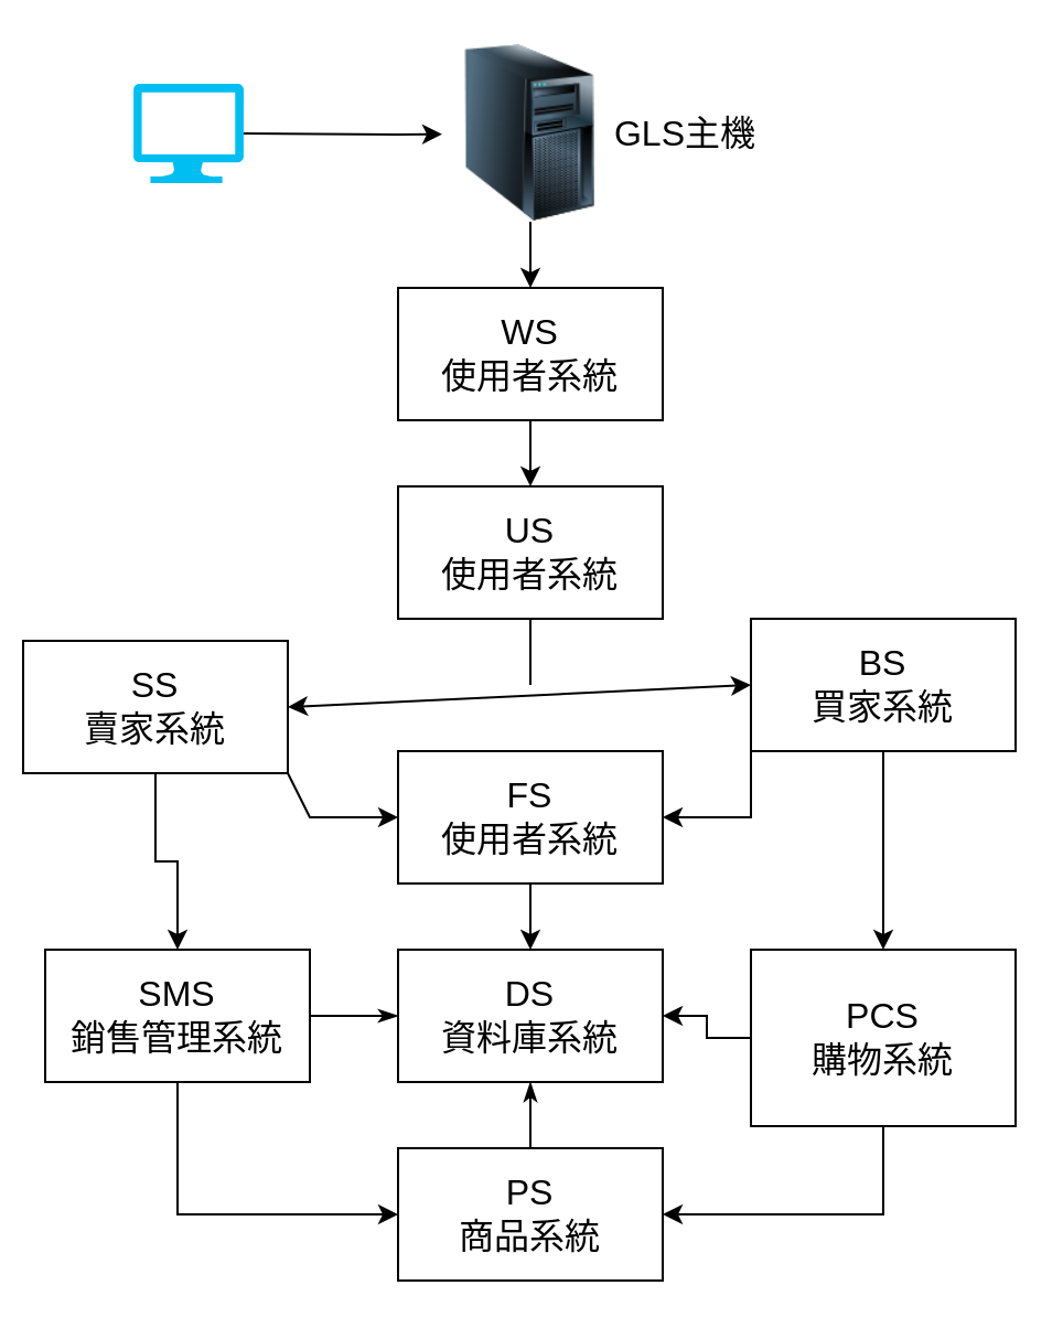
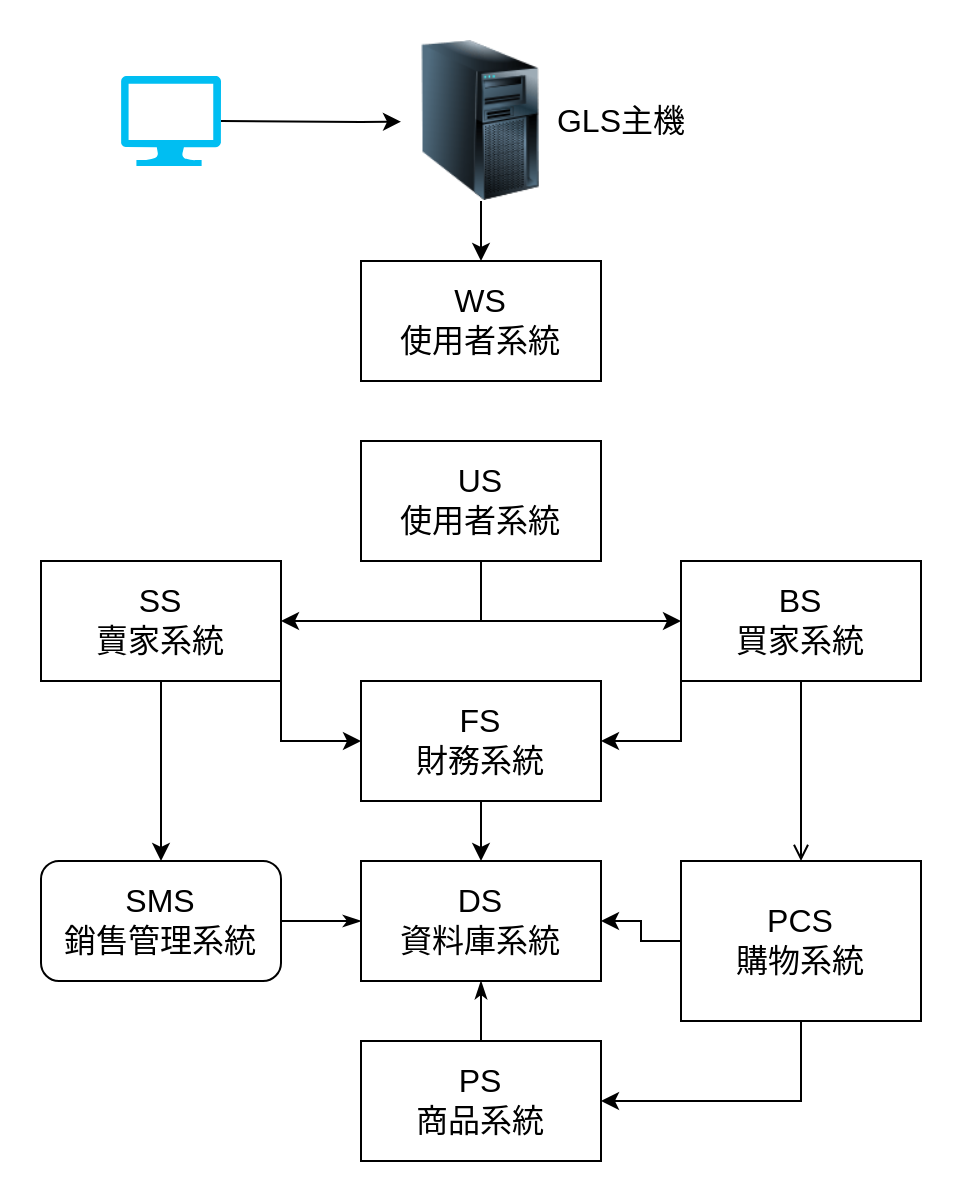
- <mxCell id="13" style="edgeStyle=none;rounded=0;orthogonalLoop=1;jettySize=auto;html=1;exitX=0.5;exitY=1;exitDx=0;exitDy=0;entryX=0.5;entryY=0;entryDx=0;entryDy=0;startArrow=none;startFill=0;endArrow=classic;endFill=1;fontSize=16;" parent="1" source="14" target="8" edge="1"><mxGeometry relative="1" as="geometry" /></mxCell>
- <mxCell id="18" value="SS&lt;br&gt;賣家系統" style="rounded=0;whiteSpace=wrap;html=1;fontSize=16;" parent="1" vertex="1"><mxGeometry x="10" y="290" width="120" height="60" as="geometry" /></mxCell>
+ <mxCell id="18" value="SS&lt;br&gt;賣家系統" style="rounded=0;whiteSpace=wrap;html=1;fontSize=16;" parent="1" vertex="1"><mxGeometry x="20" y="280" width="120" height="60" as="geometry" /></mxCell>
- <mxCell id="20" value="FS&lt;br&gt;使用者系統" style="rounded=0;whiteSpace=wrap;html=1;fontSize=16;" parent="1" vertex="1"><mxGeometry x="180" y="340" width="120" height="60" as="geometry" /></mxCell>
+ <mxCell id="20" value="FS&lt;br&gt;財務系統" style="rounded=0;whiteSpace=wrap;html=1;fontSize=16;" parent="1" vertex="1"><mxGeometry x="180" y="340" width="120" height="60" as="geometry" /></mxCell>
- <mxCell id="10" style="edgeStyle=none;rounded=0;orthogonalLoop=1;jettySize=auto;html=1;exitX=0.5;exitY=1;exitDx=0;exitDy=0;entryX=0.5;entryY=0;entryDx=0;entryDy=0;startArrow=none;startFill=0;endArrow=classic;endFill=1;fontSize=16;" parent="1" source="12" target="25" edge="1"><mxGeometry relative="1" as="geometry" /></mxCell>
+ <mxCell id="10" style="edgeStyle=none;rounded=0;orthogonalLoop=1;jettySize=auto;html=1;exitX=0.5;exitY=1;exitDx=0;exitDy=0;entryX=0.5;entryY=0;entryDx=0;entryDy=0;startArrow=none;startFill=0;endArrow=open;endFill=1;fontSize=16;" parent="1" source="12" target="25" edge="1"><mxGeometry relative="1" as="geometry" /></mxCell>
- <mxCell id="28" value="SMS&lt;br&gt;銷售管理系統" style="rounded=0;whiteSpace=wrap;html=1;fontSize=16;" parent="1" vertex="1"><mxGeometry x="20" y="430" width="120" height="60" as="geometry" /></mxCell>
+ <mxCell id="28" value="SMS&lt;br&gt;銷售管理系統" style="whiteSpace=wrap;html=1;fontSize=16;rounded=1;" parent="1" vertex="1"><mxGeometry x="20" y="430" width="120" height="60" as="geometry" /></mxCell>
- <mxCell id="26" style="edgeStyle=orthogonalEdgeStyle;rounded=0;orthogonalLoop=1;jettySize=auto;html=1;exitX=0.5;exitY=1;exitDx=0;exitDy=0;entryX=0;entryY=0.5;entryDx=0;entryDy=0;startArrow=none;startFill=0;" parent="1" source="28" target="22" edge="1"><mxGeometry relative="1" as="geometry" /></mxCell>
